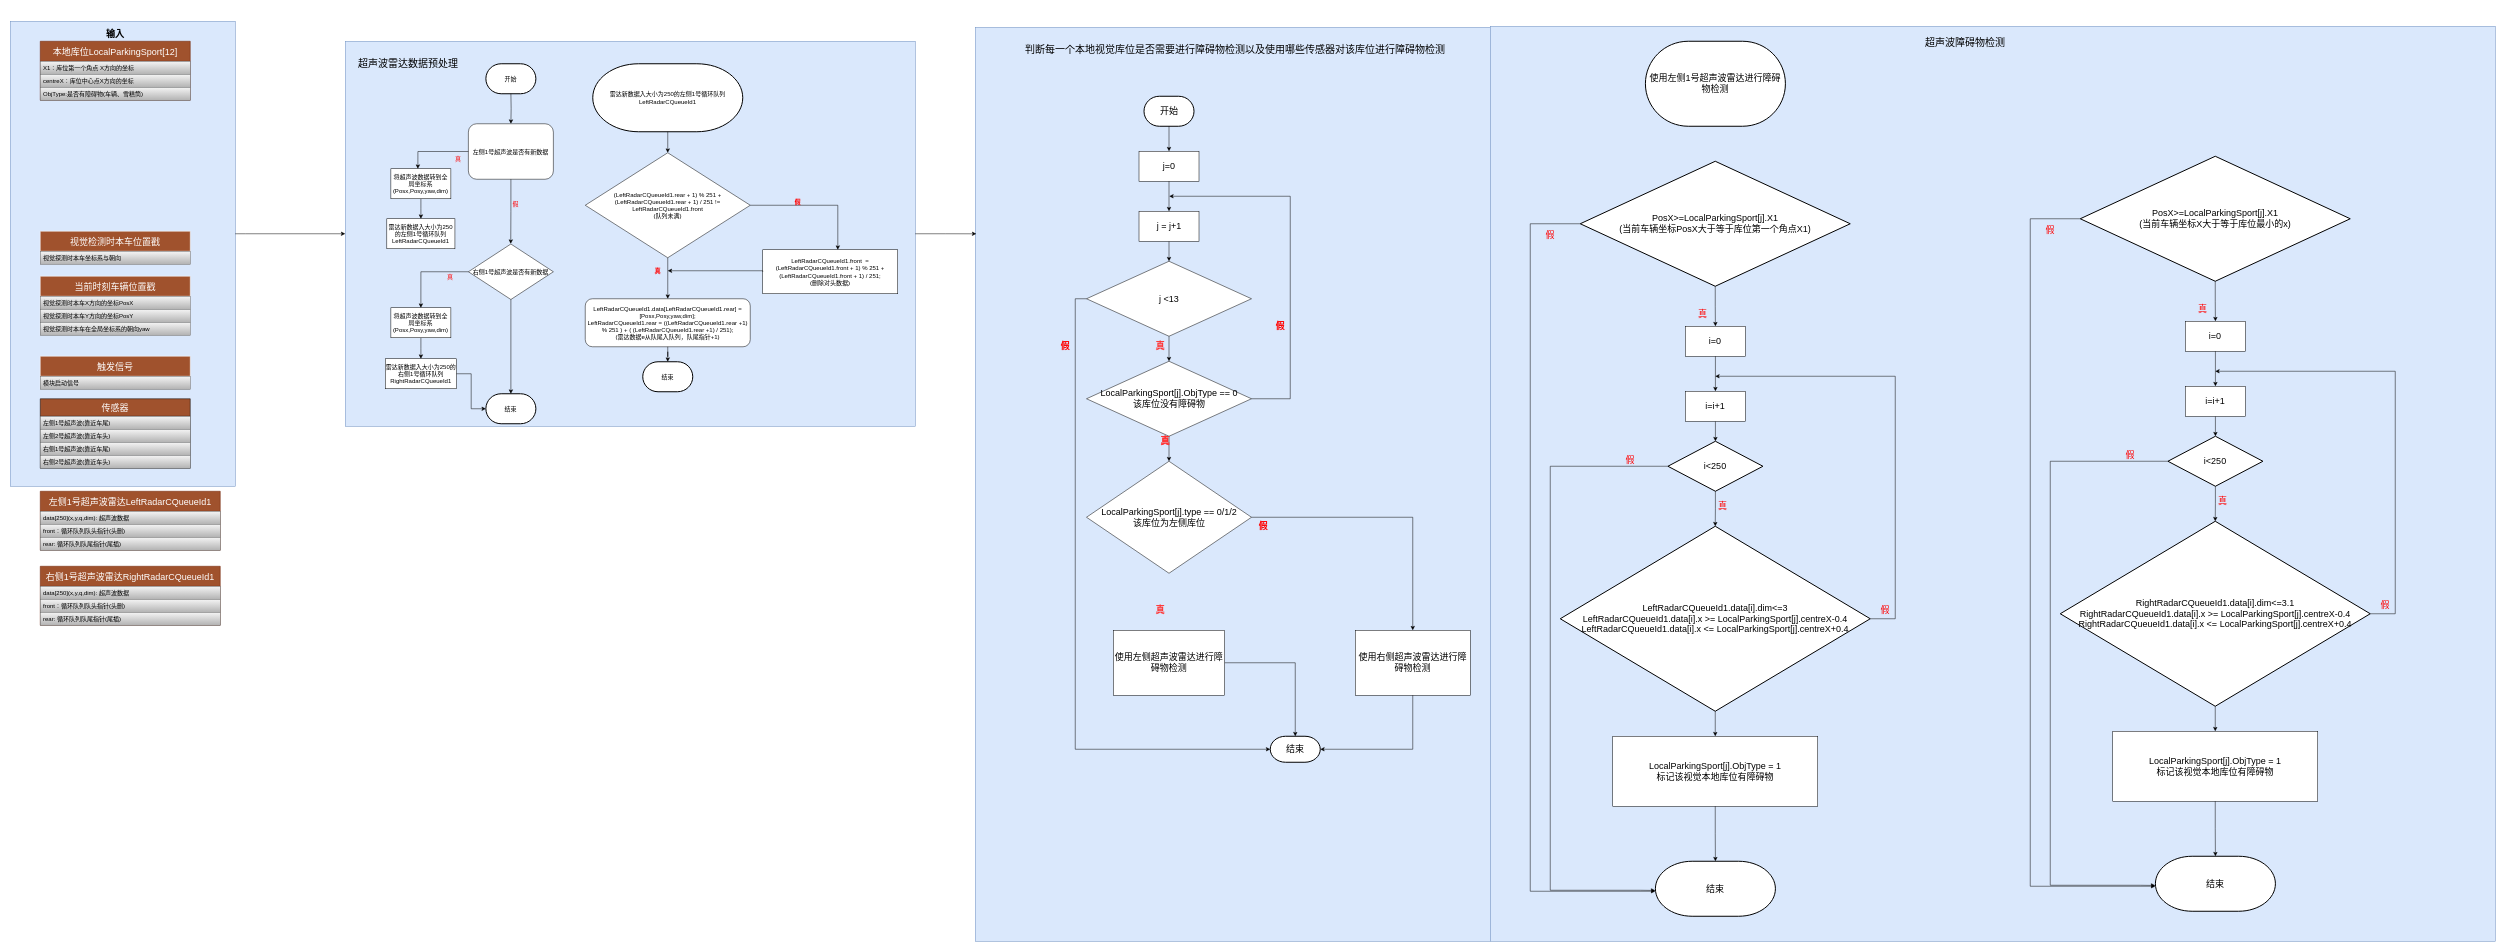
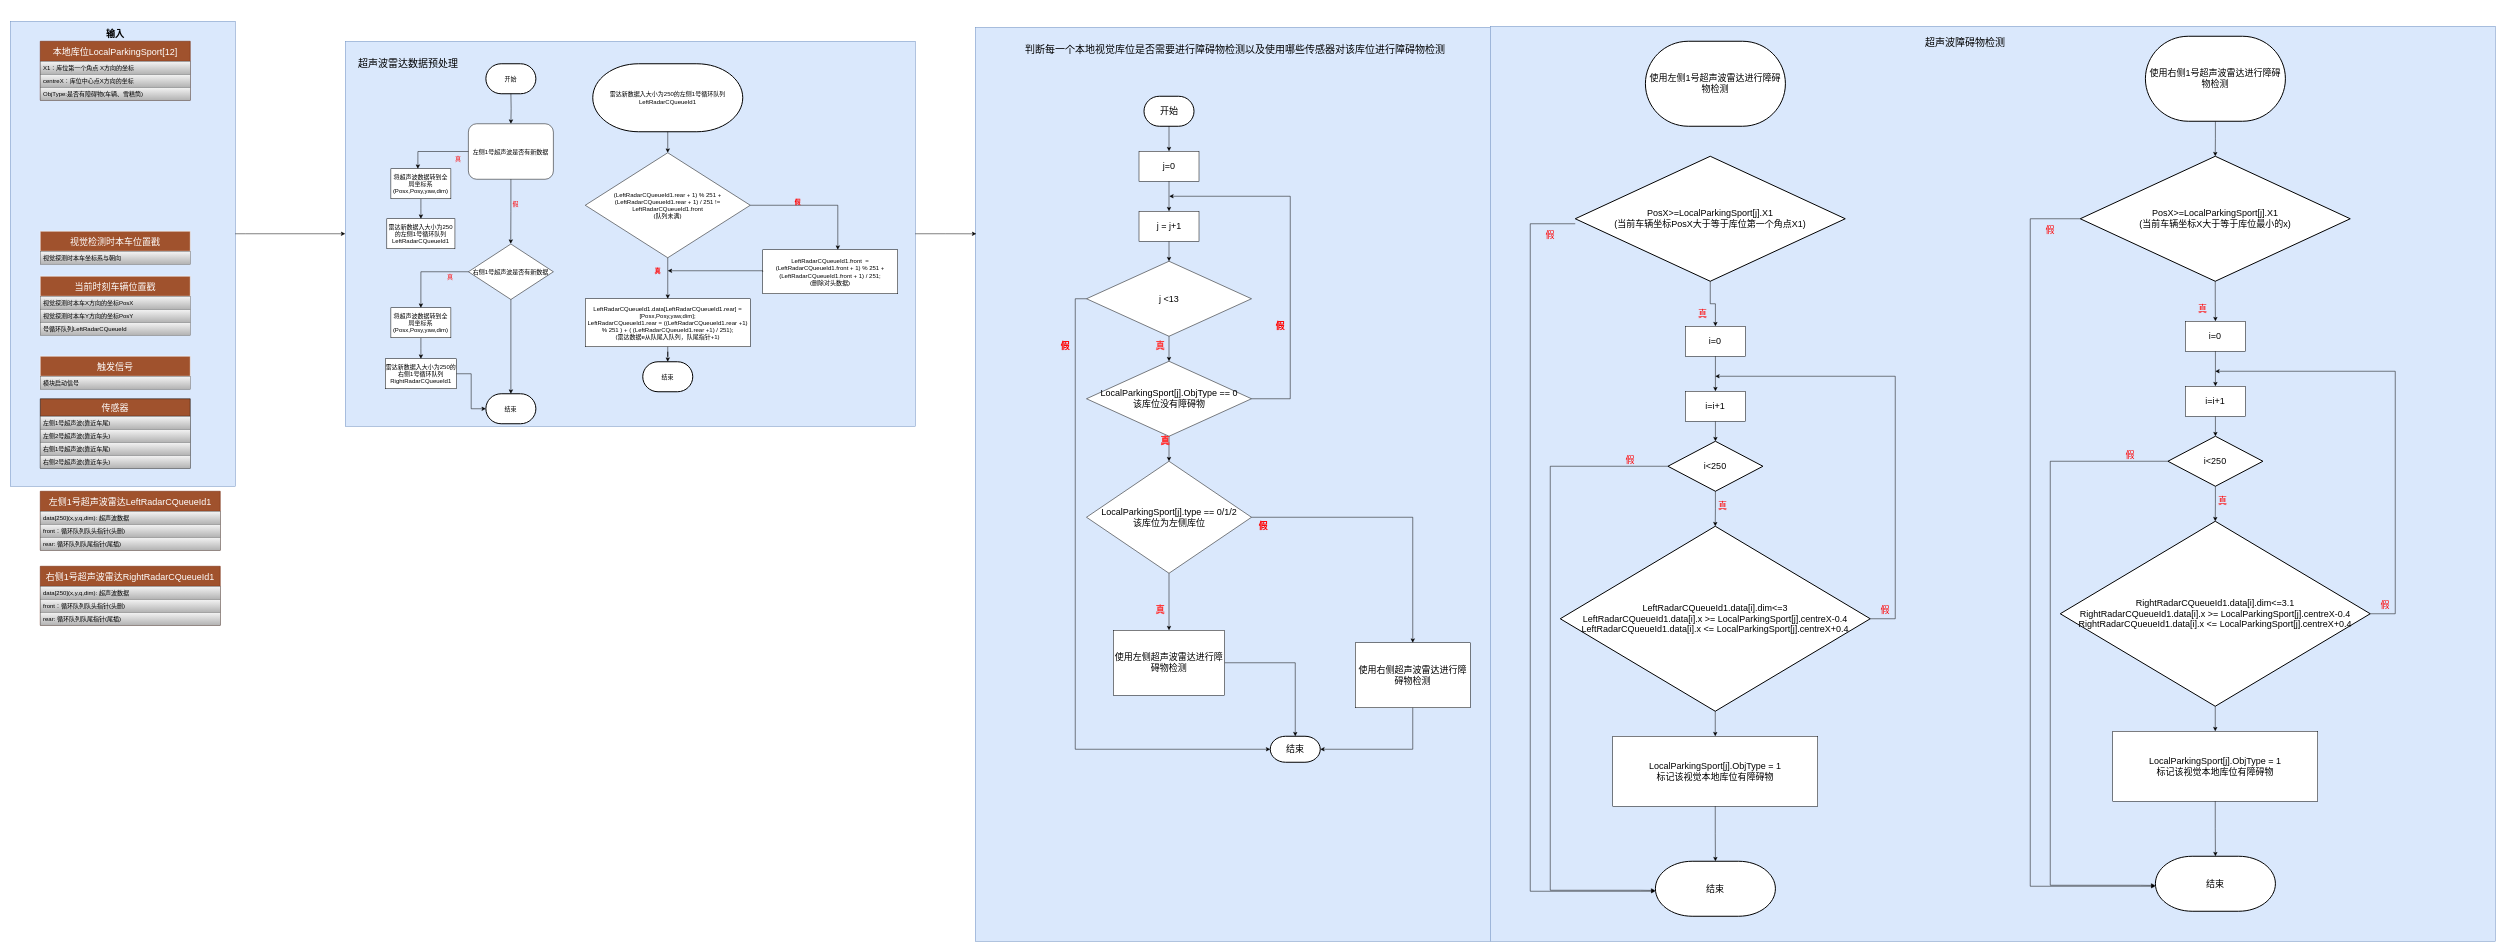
+ <mxCell id="67" value="&lt;font style=&quot;font-size: 18px&quot;&gt;使用右侧1号超声波雷达进行障碍物检测&lt;/font&gt;" style="strokeWidth=2;html=1;shape=mxgraph.flowchart.terminator;whiteSpace=wrap;labelBackgroundColor=none;labelBorderColor=none;fontSize=18;" parent="32" vertex="1"><mxGeometry x="1310.33" y="20" width="280" height="170" as="geometry" /></mxCell>
+ <mxCell id="66" style="edgeStyle=orthogonalEdgeStyle;rounded=0;orthogonalLoop=1;jettySize=auto;html=1;entryX=0.5;entryY=0;entryDx=0;entryDy=0;entryPerimeter=0;" parent="32" source="67" target="57" edge="1"><mxGeometry relative="1" as="geometry" /></mxCell>
- <mxCell id="35" value="PosX&amp;gt;=LocalParkingSport[j].X1&lt;br&gt;(当前车辆坐标PosX大于等于库位第一个角点X1)" style="strokeWidth=2;html=1;shape=mxgraph.flowchart.decision;whiteSpace=wrap;fontSize=18;" parent="32" vertex="1"><mxGeometry x="180" y="270" width="540" height="250" as="geometry" /></mxCell>
+ <mxCell id="35" value="PosX&amp;gt;=LocalParkingSport[j].X1&lt;br&gt;(当前车辆坐标PosX大于等于库位第一个角点X1)" style="strokeWidth=2;html=1;shape=mxgraph.flowchart.decision;whiteSpace=wrap;fontSize=18;" parent="32" vertex="1"><mxGeometry x="170" y="260" width="540" height="250" as="geometry" /></mxCell>
- <mxCell id="85" value="LeftRadarCQueueId1.data[LeftRadarCQueueId1.rear] = [Posx,Posy,yaw,dim];&lt;br&gt;&lt;div&gt;LeftRadarCQueueId1.rear = ((LeftRadarCQueueId1.rear +1) % 251 ) + ( (LeftRadarCQueueId1.rear +1) / 251);&lt;/div&gt;&lt;div&gt;(雷达数据e从队尾入队列，队尾指针+1)&lt;br&gt;&lt;/div&gt;" style="whiteSpace=wrap;html=1;fontSize=12;rounded=1;" parent="80" vertex="1"><mxGeometry x="480" y="515" width="330" height="96" as="geometry" /></mxCell>
+ <mxCell id="85" value="LeftRadarCQueueId1.data[LeftRadarCQueueId1.rear] = [Posx,Posy,yaw,dim];&lt;br&gt;&lt;div&gt;LeftRadarCQueueId1.rear = ((LeftRadarCQueueId1.rear +1) % 251 ) + ( (LeftRadarCQueueId1.rear +1) / 251);&lt;/div&gt;&lt;div&gt;(雷达数据e从队尾入队列，队尾指针+1)&lt;br&gt;&lt;/div&gt;" style="rounded=0;whiteSpace=wrap;html=1;fontSize=12;" parent="80" vertex="1"><mxGeometry x="480" y="515" width="330" height="96" as="geometry" /></mxCell>
- <mxCell id="134" value="视觉探测时本车在全局坐标系的朝向yaw" style="text;strokeColor=#666666;fillColor=#f5f5f5;align=left;verticalAlign=top;spacingLeft=4;spacingRight=4;overflow=hidden;rotatable=0;points=[[0,0.5],[1,0.5]];portConstraint=eastwest;gradientColor=#b3b3b3;" parent="131" vertex="1"><mxGeometry y="92" width="300" height="26" as="geometry" /></mxCell>
+ <mxCell id="134" value="号循环队列LeftRadarCQueueId" style="text;strokeColor=#666666;fillColor=#f5f5f5;align=left;verticalAlign=top;spacingLeft=4;spacingRight=4;overflow=hidden;rotatable=0;points=[[0,0.5],[1,0.5]];portConstraint=eastwest;gradientColor=#b3b3b3;" parent="131" vertex="1"><mxGeometry y="92" width="300" height="26" as="geometry" /></mxCell>
+ <mxCell id="8" style="edgeStyle=orthogonalEdgeStyle;rounded=0;orthogonalLoop=1;jettySize=auto;html=1;entryX=0.5;entryY=0;entryDx=0;entryDy=0;" parent="3" source="9" target="25" edge="1"><mxGeometry relative="1" as="geometry" /></mxCell>
- <mxCell id="26" value="使用右侧超声波雷达进行障碍物检测" style="rounded=0;whiteSpace=wrap;html=1;fontSize=18;" parent="3" vertex="1"><mxGeometry x="690" y="1068" width="230" height="130" as="geometry" /></mxCell>
+ <mxCell id="26" value="使用右侧超声波雷达进行障碍物检测" style="rounded=0;whiteSpace=wrap;html=1;fontSize=18;" parent="3" vertex="1"><mxGeometry x="690" y="1093" width="230" height="130" as="geometry" /></mxCell>
